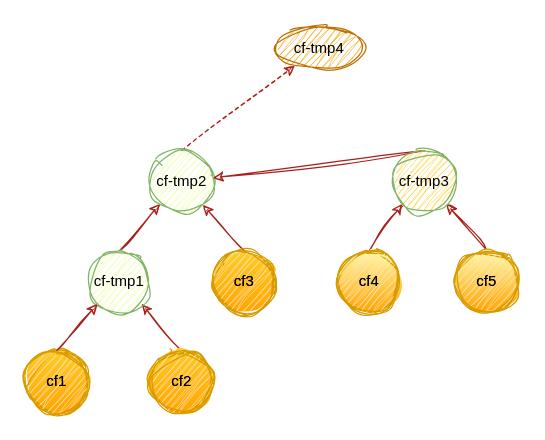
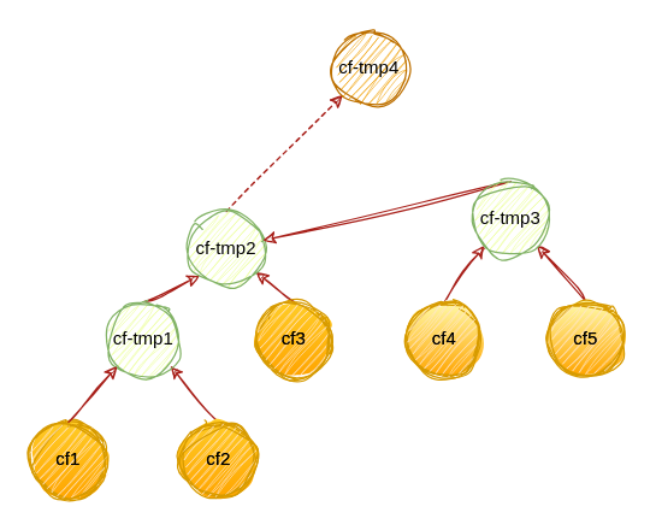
- <mxCell id="18" value="cf-tmp4" style="ellipse;whiteSpace=wrap;html=1;aspect=fixed;labelBackgroundColor=none;fillColor=#f0a30a;strokeColor=#BD7000;fontColor=#000000;rounded=1;sketch=1;curveFitting=1;jiggle=2;" parent="1" vertex="1"><mxGeometry x="220" y="20" width="70" height="35" as="geometry" /></mxCell>
+ <mxCell id="18" value="cf-tmp4" style="ellipse;whiteSpace=wrap;html=1;aspect=fixed;labelBackgroundColor=none;fillColor=#f0a30a;strokeColor=#BD7000;fontColor=#000000;rounded=1;sketch=1;curveFitting=1;jiggle=2;" parent="1" vertex="1"><mxGeometry x="220" y="20" width="50" height="50" as="geometry" /></mxCell>
- <mxCell id="15" value="cf-tmp2" style="ellipse;whiteSpace=wrap;html=1;aspect=fixed;labelBackgroundColor=none;fillColor=#EAFF94;strokeColor=#82b366;rounded=1;sketch=1;curveFitting=1;jiggle=2;" parent="1" vertex="1"><mxGeometry x="120" y="120" width="50" height="50" as="geometry" /></mxCell>
+ <mxCell id="15" value="cf-tmp2" style="ellipse;whiteSpace=wrap;html=1;aspect=fixed;labelBackgroundColor=none;fillColor=#EAFF94;strokeColor=#82b366;rounded=1;sketch=1;curveFitting=1;jiggle=2;" parent="1" vertex="1"><mxGeometry x="125" y="140" width="50" height="50" as="geometry" /></mxCell>
- <mxCell id="17" value="cf-tmp3" style="ellipse;whiteSpace=wrap;html=1;aspect=fixed;labelBackgroundColor=none;fillColor=#ffcd28;strokeColor=#82b366;rounded=1;sketch=1;curveFitting=1;jiggle=2;" parent="1" vertex="1"><mxGeometry x="314" y="120" width="50" height="50" as="geometry" /></mxCell>
+ <mxCell id="17" value="cf-tmp3" style="ellipse;whiteSpace=wrap;html=1;aspect=fixed;labelBackgroundColor=none;fillColor=#EAFF94;strokeColor=#82b366;rounded=1;sketch=1;curveFitting=1;jiggle=2;" parent="1" vertex="1"><mxGeometry x="314" y="120" width="50" height="50" as="geometry" /></mxCell>
